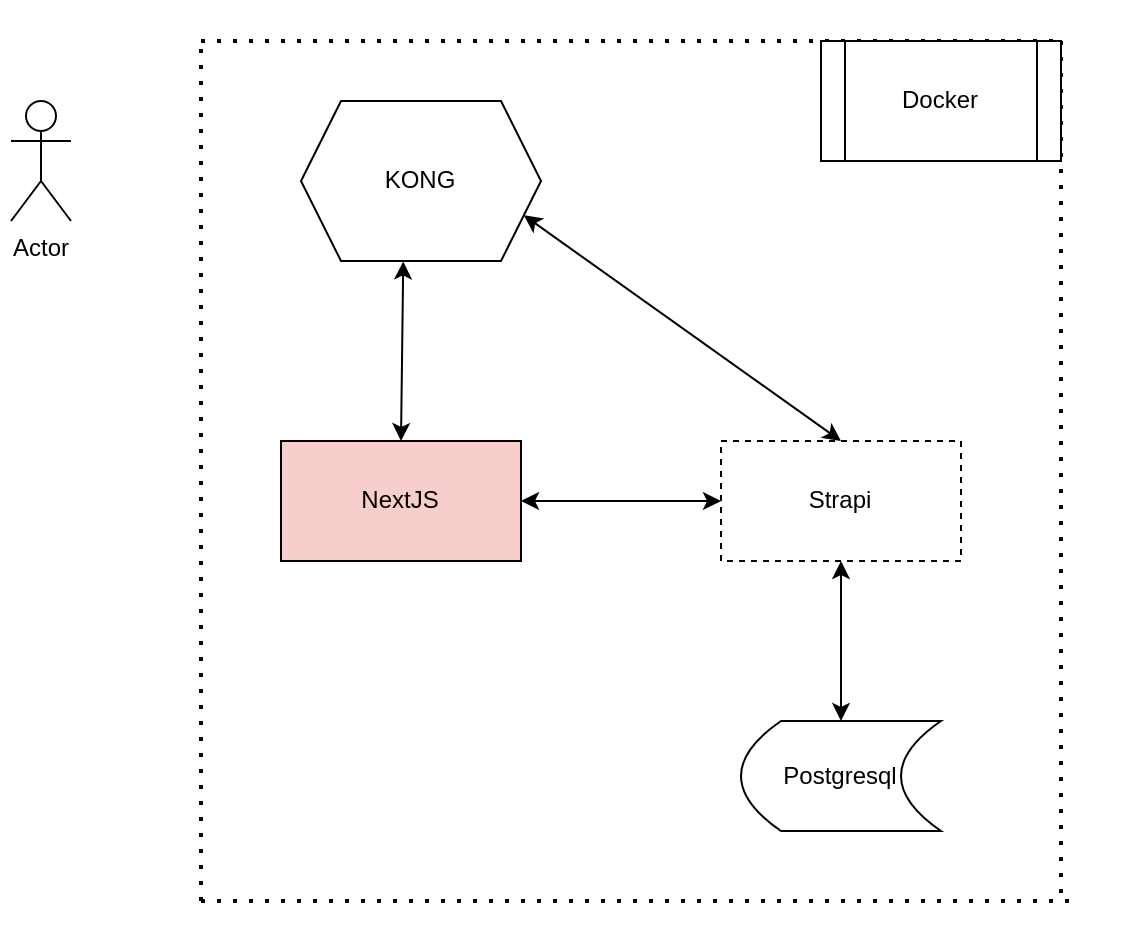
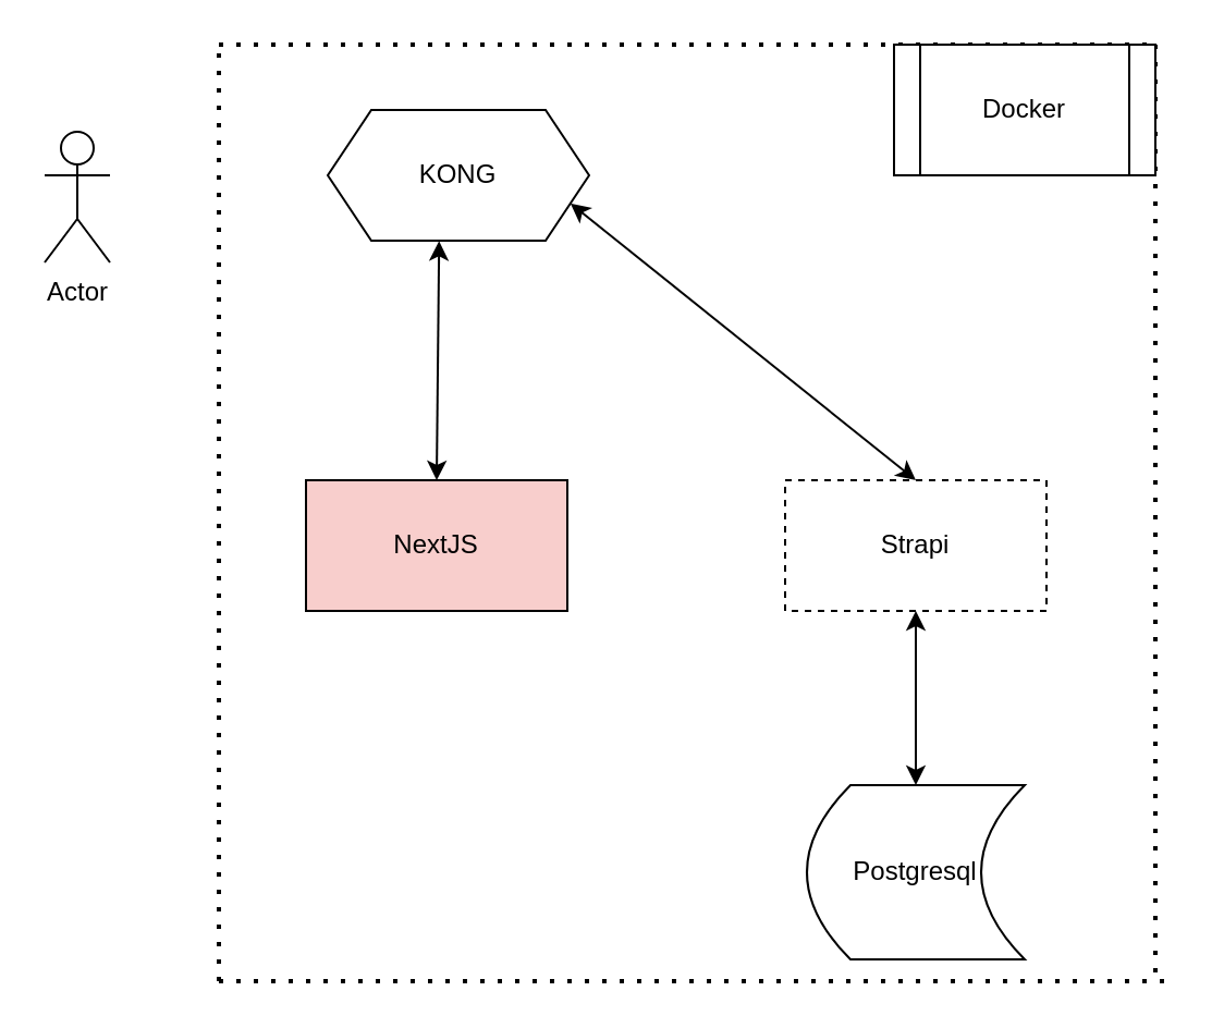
- <mxCell id="2" value="Actor" style="shape=umlActor;verticalLabelPosition=bottom;verticalAlign=top;html=1;outlineConnect=0;" parent="1" vertex="1"><mxGeometry x="5" y="50" width="30" height="60" as="geometry" /></mxCell>
+ <mxCell id="2" value="Actor" style="shape=umlActor;verticalLabelPosition=bottom;verticalAlign=top;html=1;outlineConnect=0;" parent="1" vertex="1"><mxGeometry x="20" y="60" width="30" height="60" as="geometry" /></mxCell>
- <mxCell id="3" value="KONG" style="shape=hexagon;perimeter=hexagonPerimeter2;whiteSpace=wrap;html=1;fixedSize=1;" parent="1" vertex="1"><mxGeometry x="150" y="50" width="120" height="80" as="geometry" /></mxCell>
+ <mxCell id="3" value="KONG" style="shape=hexagon;perimeter=hexagonPerimeter2;whiteSpace=wrap;html=1;fixedSize=1;" parent="1" vertex="1"><mxGeometry x="150" y="50" width="120" height="60" as="geometry" /></mxCell>
- <mxCell id="9" value="" style="endArrow=classic;startArrow=classic;html=1;rounded=0;entryX=0;entryY=0.5;entryDx=0;entryDy=0;exitX=1;exitY=0.5;exitDx=0;exitDy=0;" parent="1" source="4" target="6" edge="1"><mxGeometry width="50" height="50" relative="1" as="geometry"><mxPoint x="260" y="270" as="sourcePoint" /><mxPoint x="310" y="220" as="targetPoint" /></mxGeometry></mxCell>
- <mxCell id="5" value="Postgresql" style="shape=dataStorage;whiteSpace=wrap;html=1;fixedSize=1;" parent="1" vertex="1"><mxGeometry x="370" y="360" width="100" height="55" as="geometry" /></mxCell>
+ <mxCell id="5" value="Postgresql" style="shape=dataStorage;whiteSpace=wrap;html=1;fixedSize=1;" parent="1" vertex="1"><mxGeometry x="370" y="360" width="100" height="80" as="geometry" /></mxCell>
